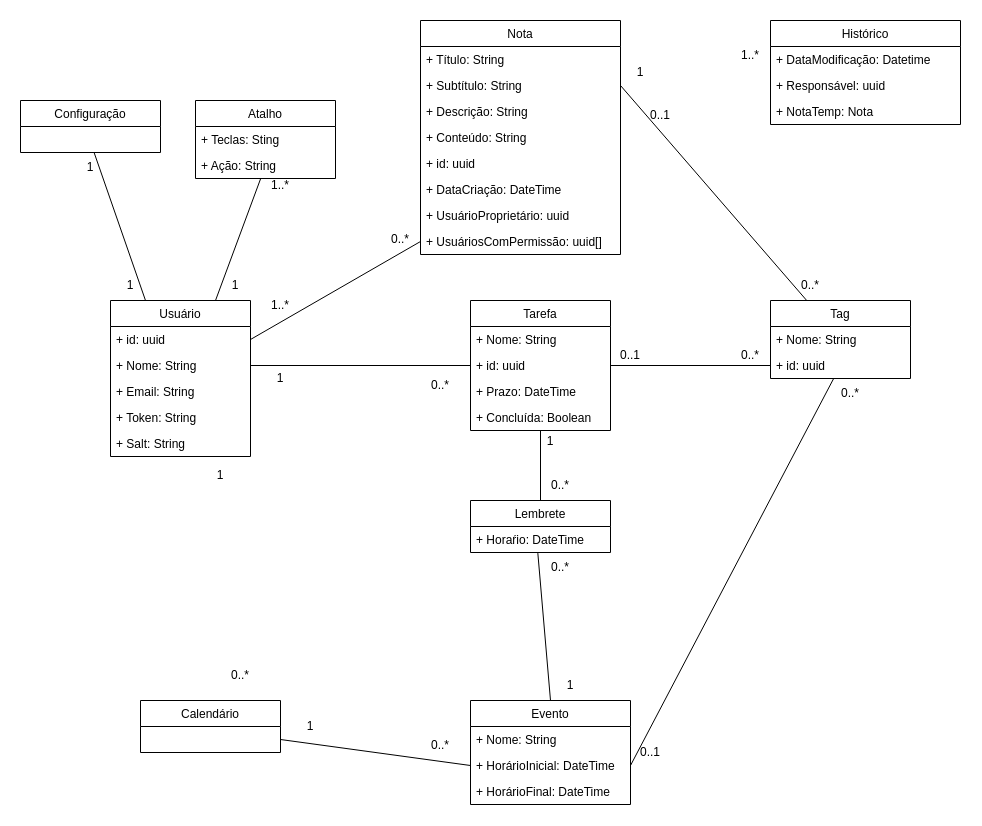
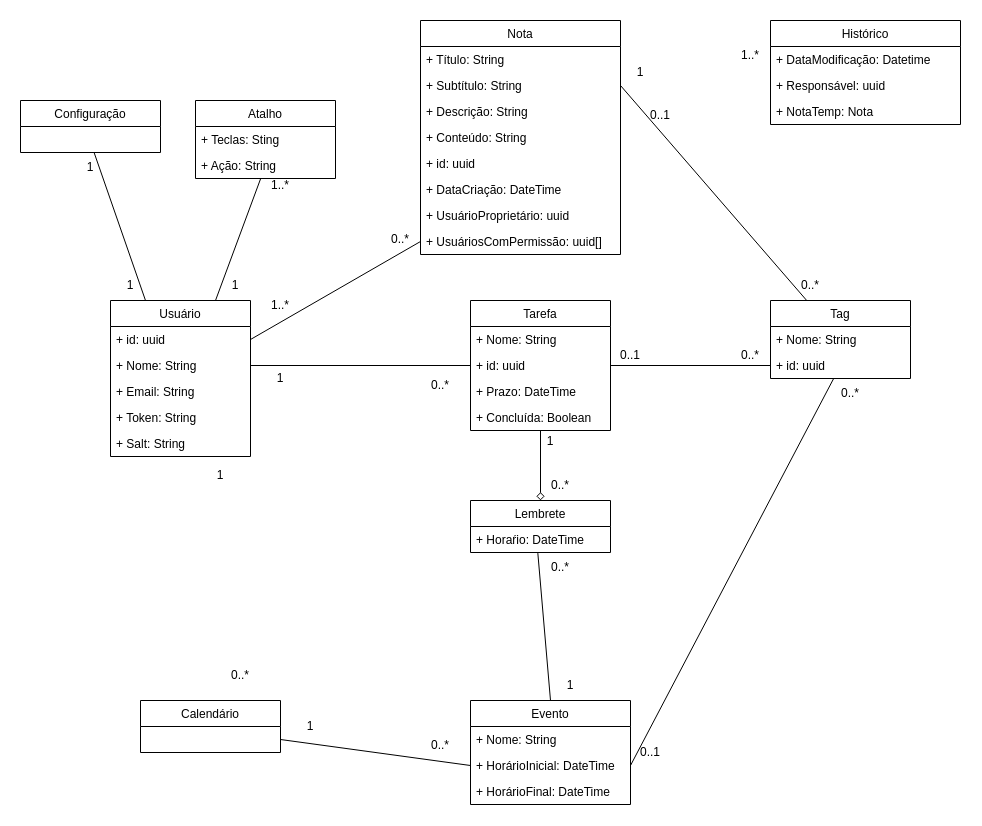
- <mxCell id="2" style="edgeStyle=none;rounded=0;orthogonalLoop=1;jettySize=auto;html=1;exitX=0.5;exitY=1;exitDx=0;exitDy=0;entryX=0.5;entryY=0;entryDx=0;entryDy=0;endArrow=none;endFill=0;" parent="1" source="3" target="35" edge="1"><mxGeometry relative="1" as="geometry" /></mxCell>
+ <mxCell id="2" style="edgeStyle=none;rounded=0;orthogonalLoop=1;jettySize=auto;html=1;exitX=0.5;exitY=1;exitDx=0;exitDy=0;entryX=0.5;entryY=0;entryDx=0;entryDy=0;endArrow=diamond;endFill=0;" parent="1" source="3" target="35" edge="1"><mxGeometry relative="1" as="geometry" /></mxCell>
